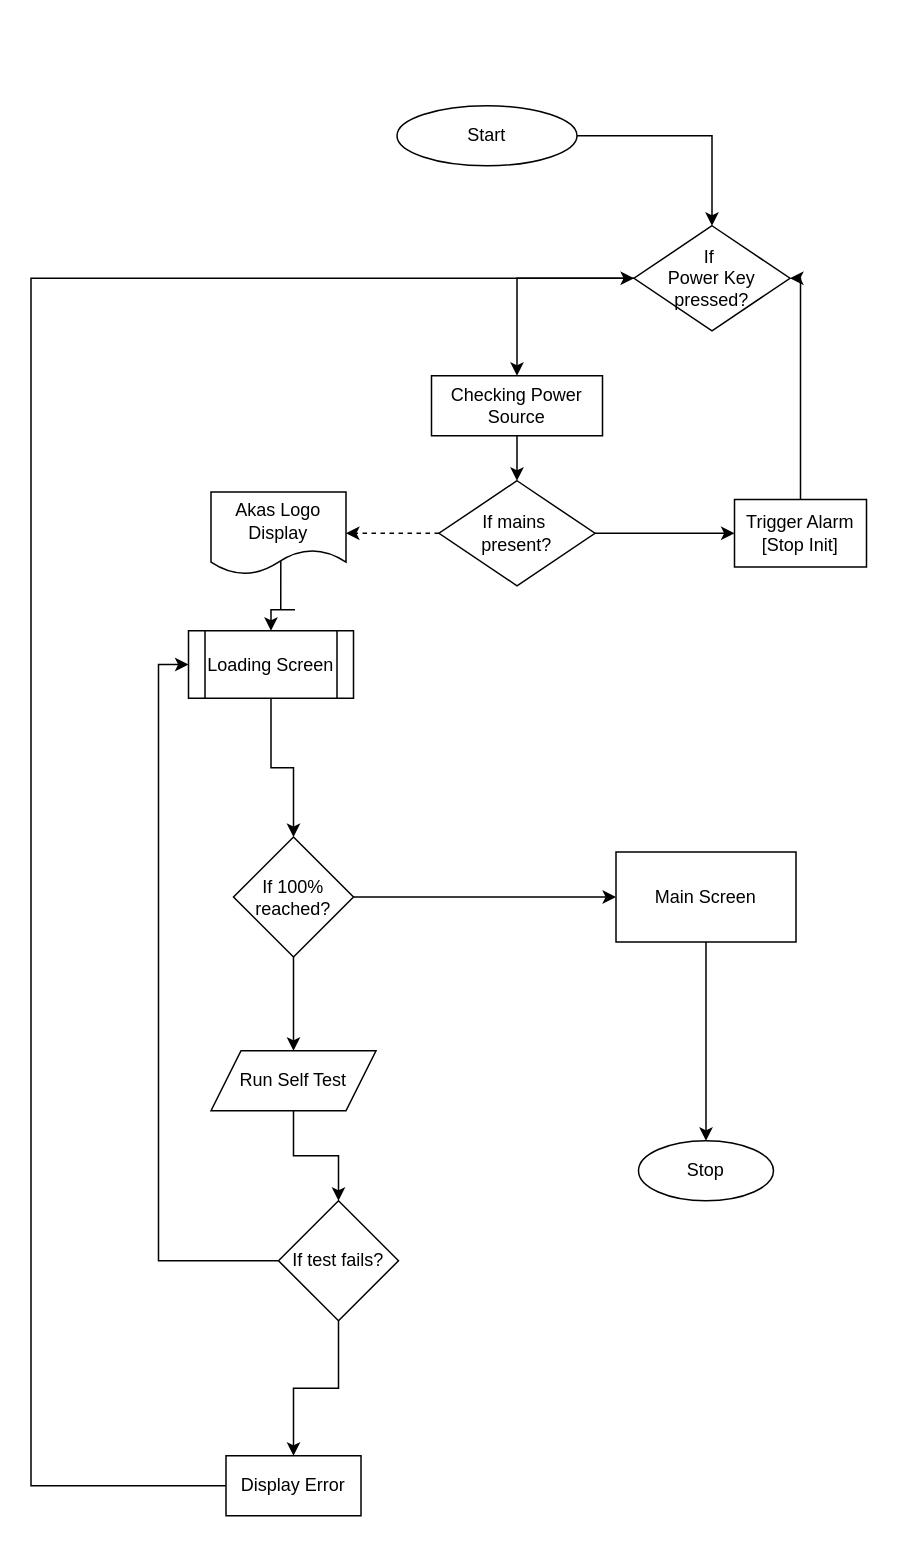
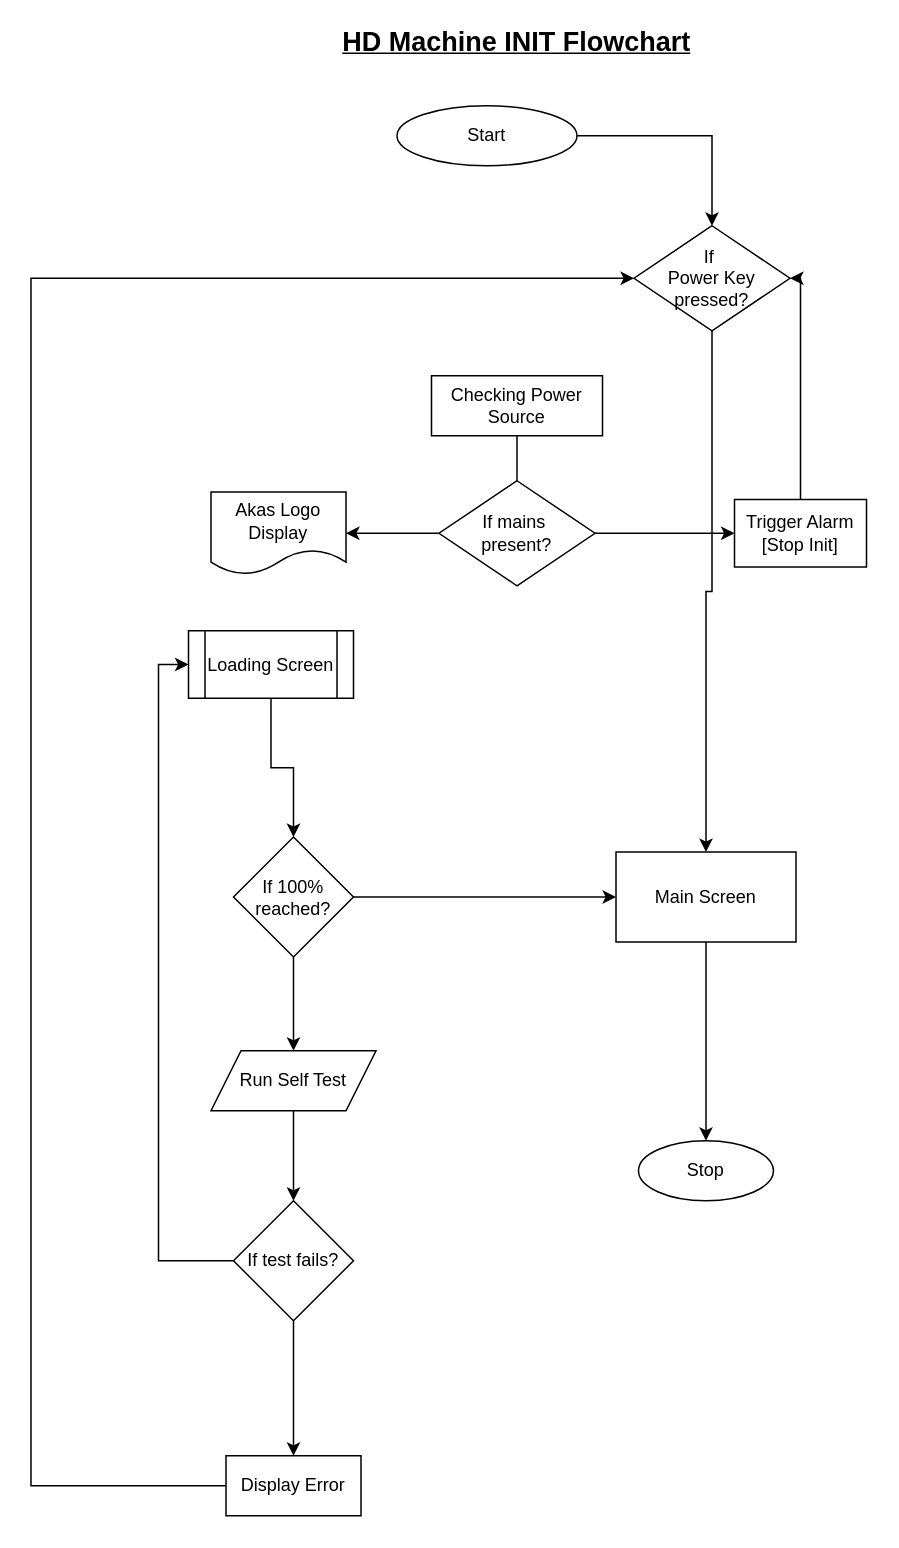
+ <mxCell id="2" value="&lt;font style=&quot;font-size: 18px;&quot;&gt;&lt;u&gt;&lt;b&gt;HD Machine INIT Flowchart&lt;/b&gt;&lt;/u&gt;&lt;/font&gt;&lt;div&gt;&lt;br&gt;&lt;/div&gt;" style="text;html=1;align=center;verticalAlign=middle;whiteSpace=wrap;rounded=0;" vertex="1" parent="1"><mxGeometry x="199" y="20" width="290" height="30" as="geometry" /></mxCell>
- <mxCell id="5" value="" style="edgeStyle=orthogonalEdgeStyle;rounded=0;orthogonalLoop=1;jettySize=auto;html=1;" edge="1" parent="1" source="6" target="8"><mxGeometry relative="1" as="geometry" /></mxCell>
+ <mxCell id="5" value="" style="edgeStyle=orthogonalEdgeStyle;rounded=0;orthogonalLoop=1;jettySize=auto;html=1;" edge="1" parent="1" source="6" target="29"><mxGeometry relative="1" as="geometry" /></mxCell>
- <mxCell id="7" value="" style="edgeStyle=orthogonalEdgeStyle;rounded=0;orthogonalLoop=1;jettySize=auto;html=1;" edge="1" parent="1" source="8" target="11"><mxGeometry relative="1" as="geometry" /></mxCell>
+ <mxCell id="7" value="" style="edgeStyle=orthogonalEdgeStyle;rounded=0;orthogonalLoop=1;jettySize=auto;html=1;endArrow=none;" edge="1" parent="1" source="8" target="11"><mxGeometry relative="1" as="geometry" /></mxCell>
- <mxCell id="10" value="" style="edgeStyle=orthogonalEdgeStyle;rounded=0;orthogonalLoop=1;jettySize=auto;html=1;dashed=1;" edge="1" parent="1" source="11" target="15"><mxGeometry relative="1" as="geometry" /></mxCell>
+ <mxCell id="10" value="" style="edgeStyle=orthogonalEdgeStyle;rounded=0;orthogonalLoop=1;jettySize=auto;html=1;" edge="1" parent="1" source="11" target="15"><mxGeometry relative="1" as="geometry" /></mxCell>
- <mxCell id="14" value="" style="edgeStyle=orthogonalEdgeStyle;rounded=0;orthogonalLoop=1;jettySize=auto;html=1;exitX=0.517;exitY=0.785;exitDx=0;exitDy=0;exitPerimeter=0;entryX=0.5;entryY=0;entryDx=0;entryDy=0;" edge="1" parent="1" source="15" target="17"><mxGeometry relative="1" as="geometry"><Array as="points"><mxPoint x="196" y="406" /><mxPoint x="195" y="406" /></Array></mxGeometry></mxCell>
- <mxCell id="25" value="If test fails?" style="rhombus;whiteSpace=wrap;html=1;" vertex="1" parent="1"><mxGeometry x="185" y="800" width="80" height="80" as="geometry" /></mxCell>
+ <mxCell id="25" value="If test fails?" style="rhombus;whiteSpace=wrap;html=1;" vertex="1" parent="1"><mxGeometry x="155" y="800" width="80" height="80" as="geometry" /></mxCell>
